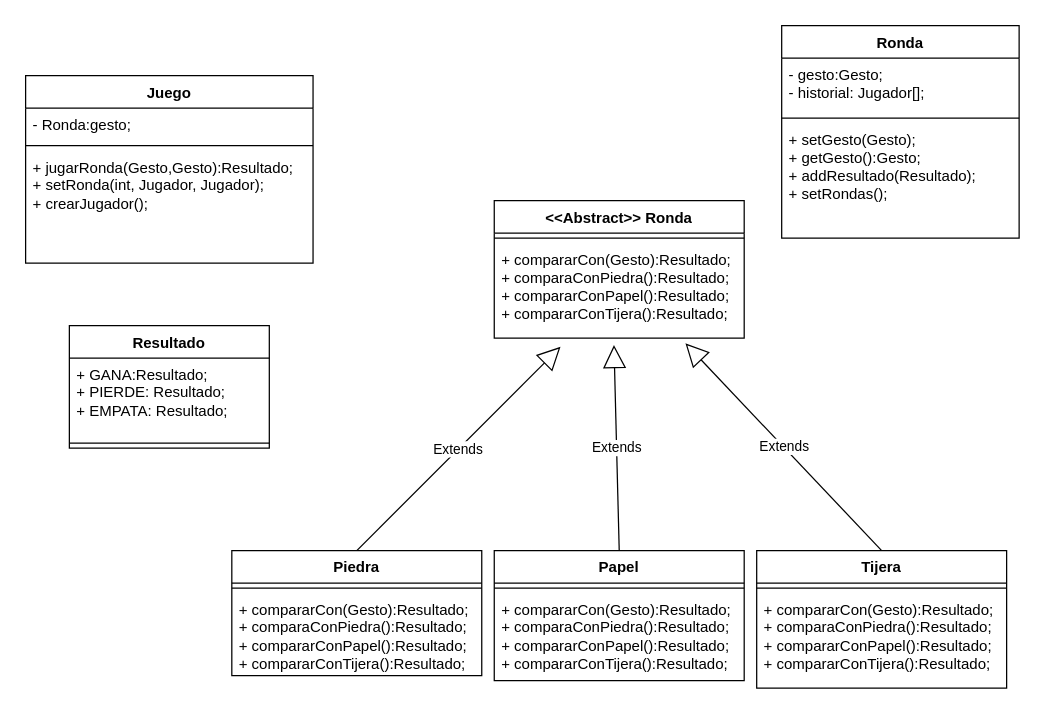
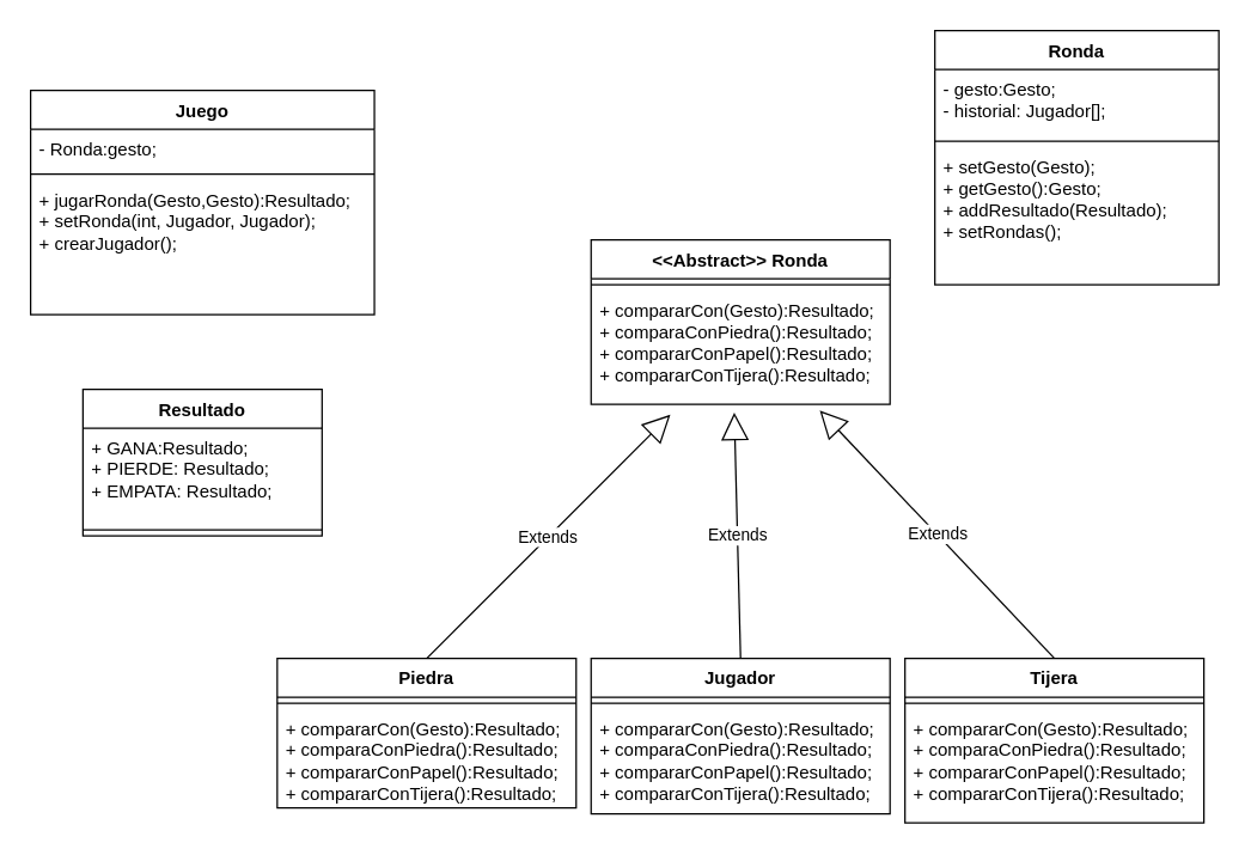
- <mxCell id="8" value="Papel" style="swimlane;fontStyle=1;align=center;verticalAlign=top;childLayout=stackLayout;horizontal=1;startSize=26;horizontalStack=0;resizeParent=1;resizeParentMax=0;resizeLast=0;collapsible=1;marginBottom=0;whiteSpace=wrap;html=1;" vertex="1" parent="1"><mxGeometry x="395" y="440" width="200" height="104" as="geometry" /></mxCell>
+ <mxCell id="8" value="Jugador" style="swimlane;fontStyle=1;align=center;verticalAlign=top;childLayout=stackLayout;horizontal=1;startSize=26;horizontalStack=0;resizeParent=1;resizeParentMax=0;resizeLast=0;collapsible=1;marginBottom=0;whiteSpace=wrap;html=1;" vertex="1" parent="1"><mxGeometry x="395" y="440" width="200" height="104" as="geometry" /></mxCell>
